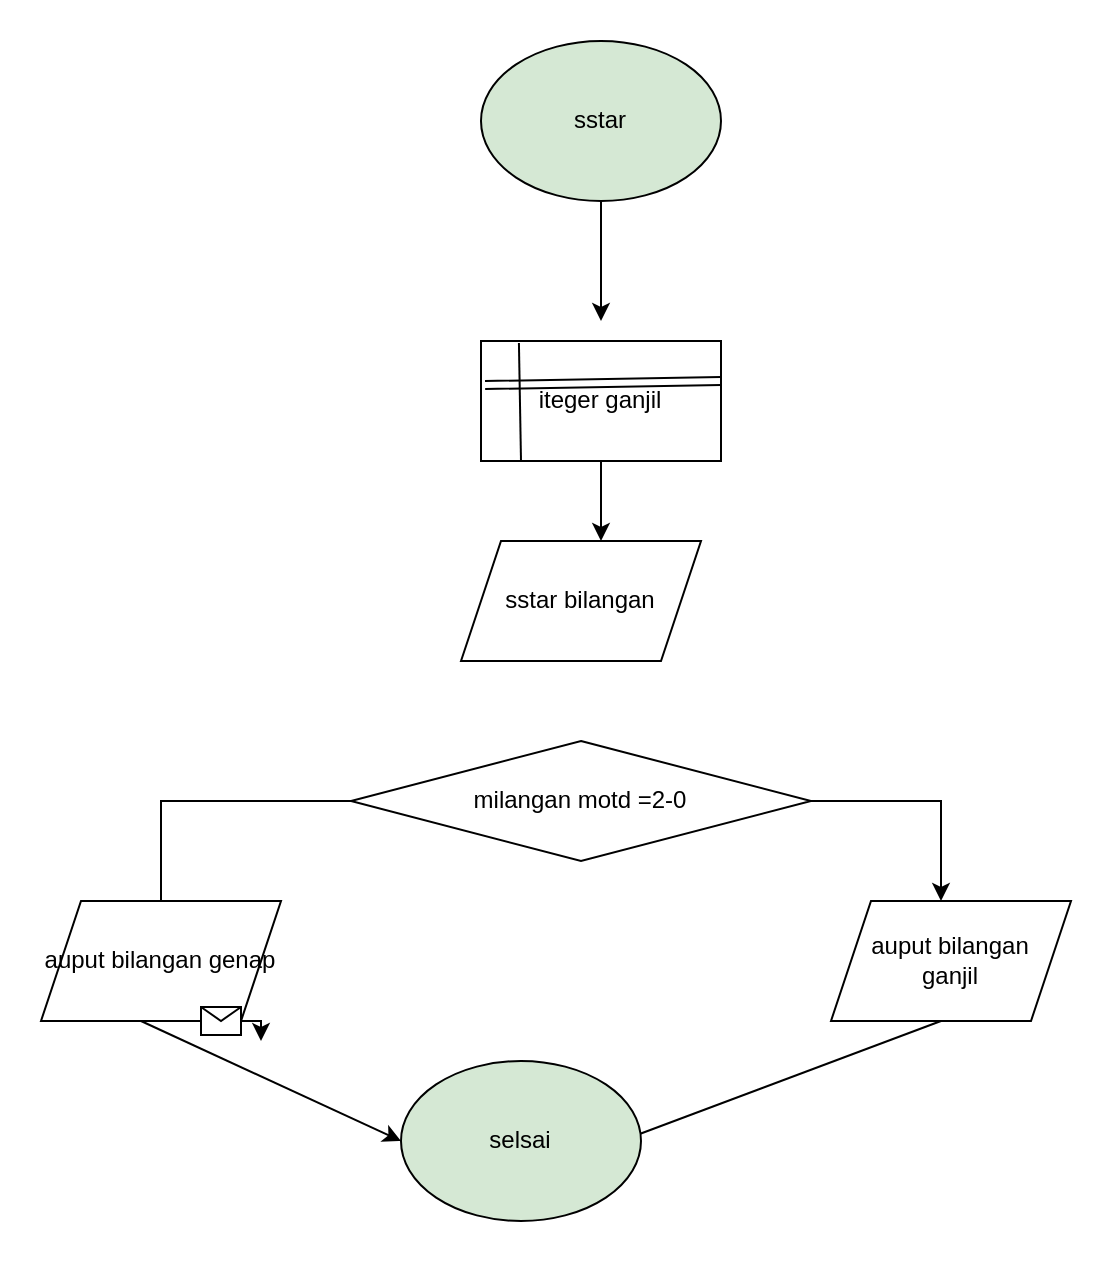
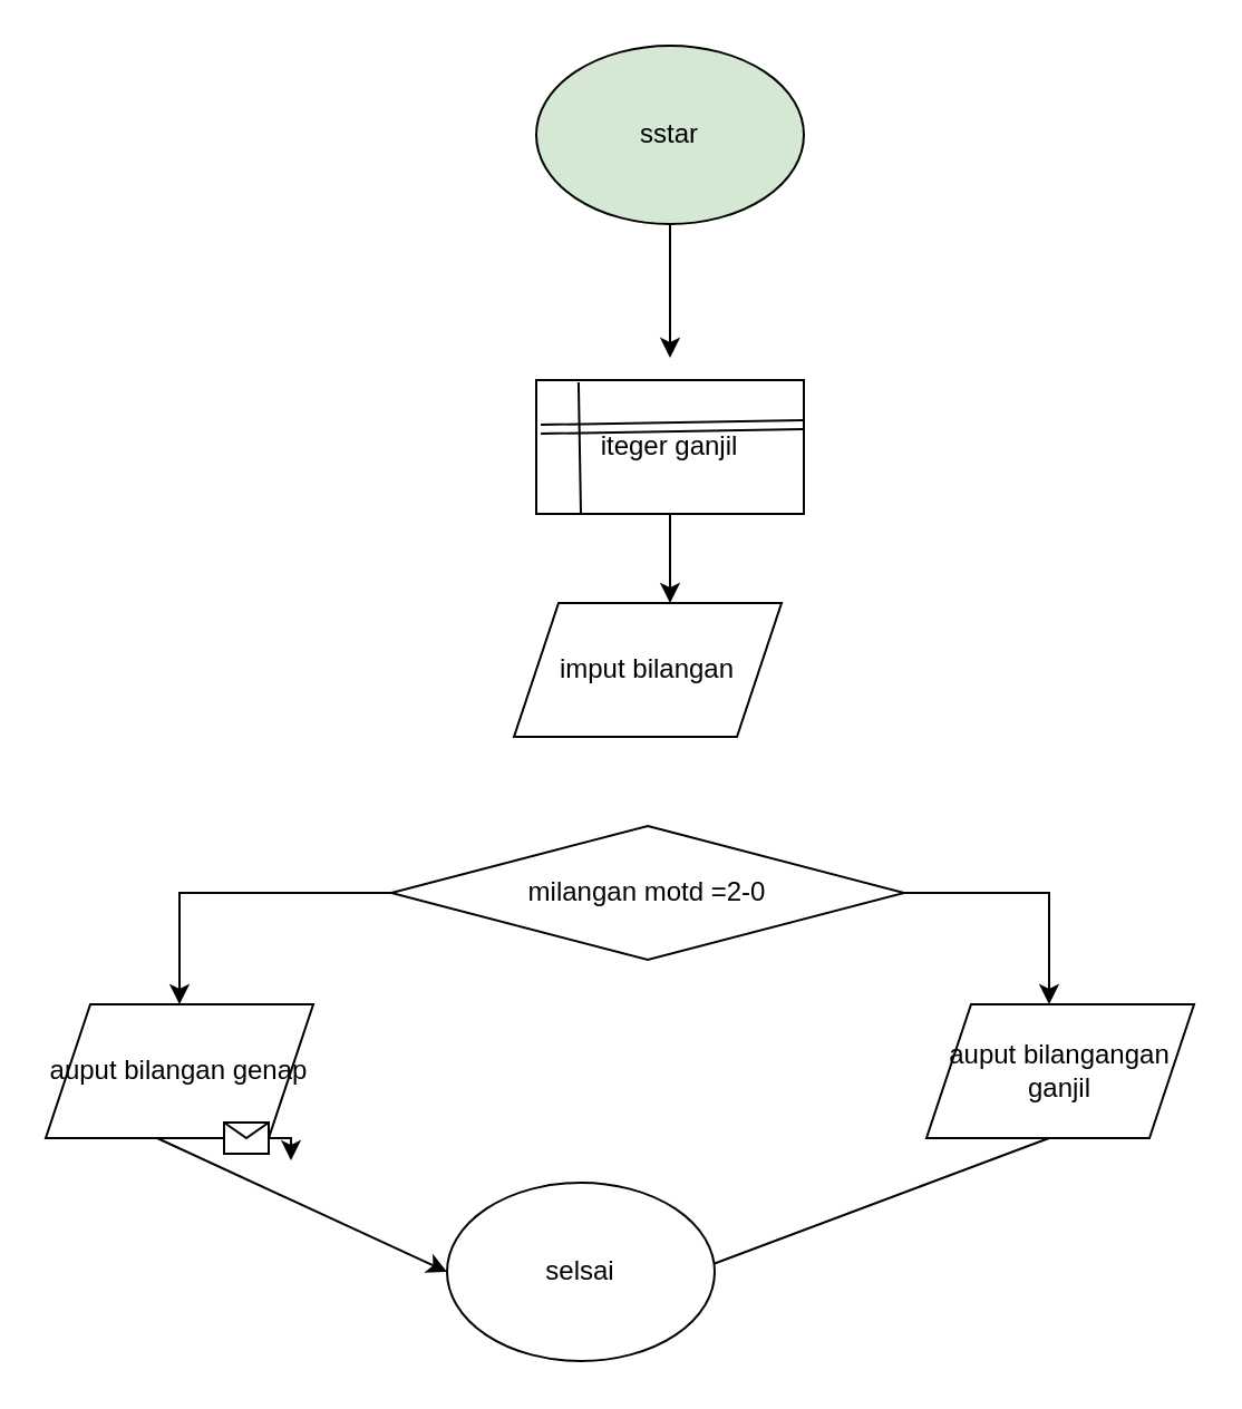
- <mxCell id="2" value="sstar bilangan" style="shape=parallelogram;perimeter=parallelogramPerimeter;whiteSpace=wrap;html=1;fixedSize=1;" vertex="1" parent="1"><mxGeometry x="230" y="270" width="120" height="60" as="geometry" /></mxCell>
+ <mxCell id="2" value="imput bilangan" style="shape=parallelogram;perimeter=parallelogramPerimeter;whiteSpace=wrap;html=1;fixedSize=1;" vertex="1" parent="1"><mxGeometry x="230" y="270" width="120" height="60" as="geometry" /></mxCell>
- <mxCell id="10" style="edgeStyle=orthogonalEdgeStyle;rounded=0;orthogonalLoop=1;jettySize=auto;html=1;exitX=0;exitY=0.5;exitDx=0;exitDy=0;entryX=0.5;entryY=0;entryDx=0;entryDy=0;endArrow=none;" edge="1" parent="1" source="11" target="12"><mxGeometry relative="1" as="geometry"><mxPoint x="100" y="410" as="targetPoint" /></mxGeometry></mxCell>
+ <mxCell id="10" style="edgeStyle=orthogonalEdgeStyle;rounded=0;orthogonalLoop=1;jettySize=auto;html=1;exitX=0;exitY=0.5;exitDx=0;exitDy=0;entryX=0.5;entryY=0;entryDx=0;entryDy=0;" edge="1" parent="1" source="11" target="12"><mxGeometry relative="1" as="geometry"><mxPoint x="100" y="410" as="targetPoint" /></mxGeometry></mxCell>
- <mxCell id="13" value="&lt;div&gt;auput bilangan&lt;/div&gt;&lt;div&gt;ganjil&lt;br&gt;&lt;/div&gt;" style="shape=parallelogram;perimeter=parallelogramPerimeter;whiteSpace=wrap;html=1;fixedSize=1;" vertex="1" parent="1"><mxGeometry x="415" y="450" width="120" height="60" as="geometry" /></mxCell>
+ <mxCell id="13" value="&lt;div&gt;auput bilangangan&lt;/div&gt;&lt;div&gt;ganjil&lt;br&gt;&lt;/div&gt;" style="shape=parallelogram;perimeter=parallelogramPerimeter;whiteSpace=wrap;html=1;fixedSize=1;" vertex="1" parent="1"><mxGeometry x="415" y="450" width="120" height="60" as="geometry" /></mxCell>
- <mxCell id="18" value="selsai" style="ellipse;whiteSpace=wrap;html=1;fillColor=#d5e8d4;" vertex="1" parent="1"><mxGeometry x="200" y="530" width="120" height="80" as="geometry" /></mxCell>
+ <mxCell id="18" value="selsai" style="ellipse;whiteSpace=wrap;html=1;" vertex="1" parent="1"><mxGeometry x="200" y="530" width="120" height="80" as="geometry" /></mxCell>
